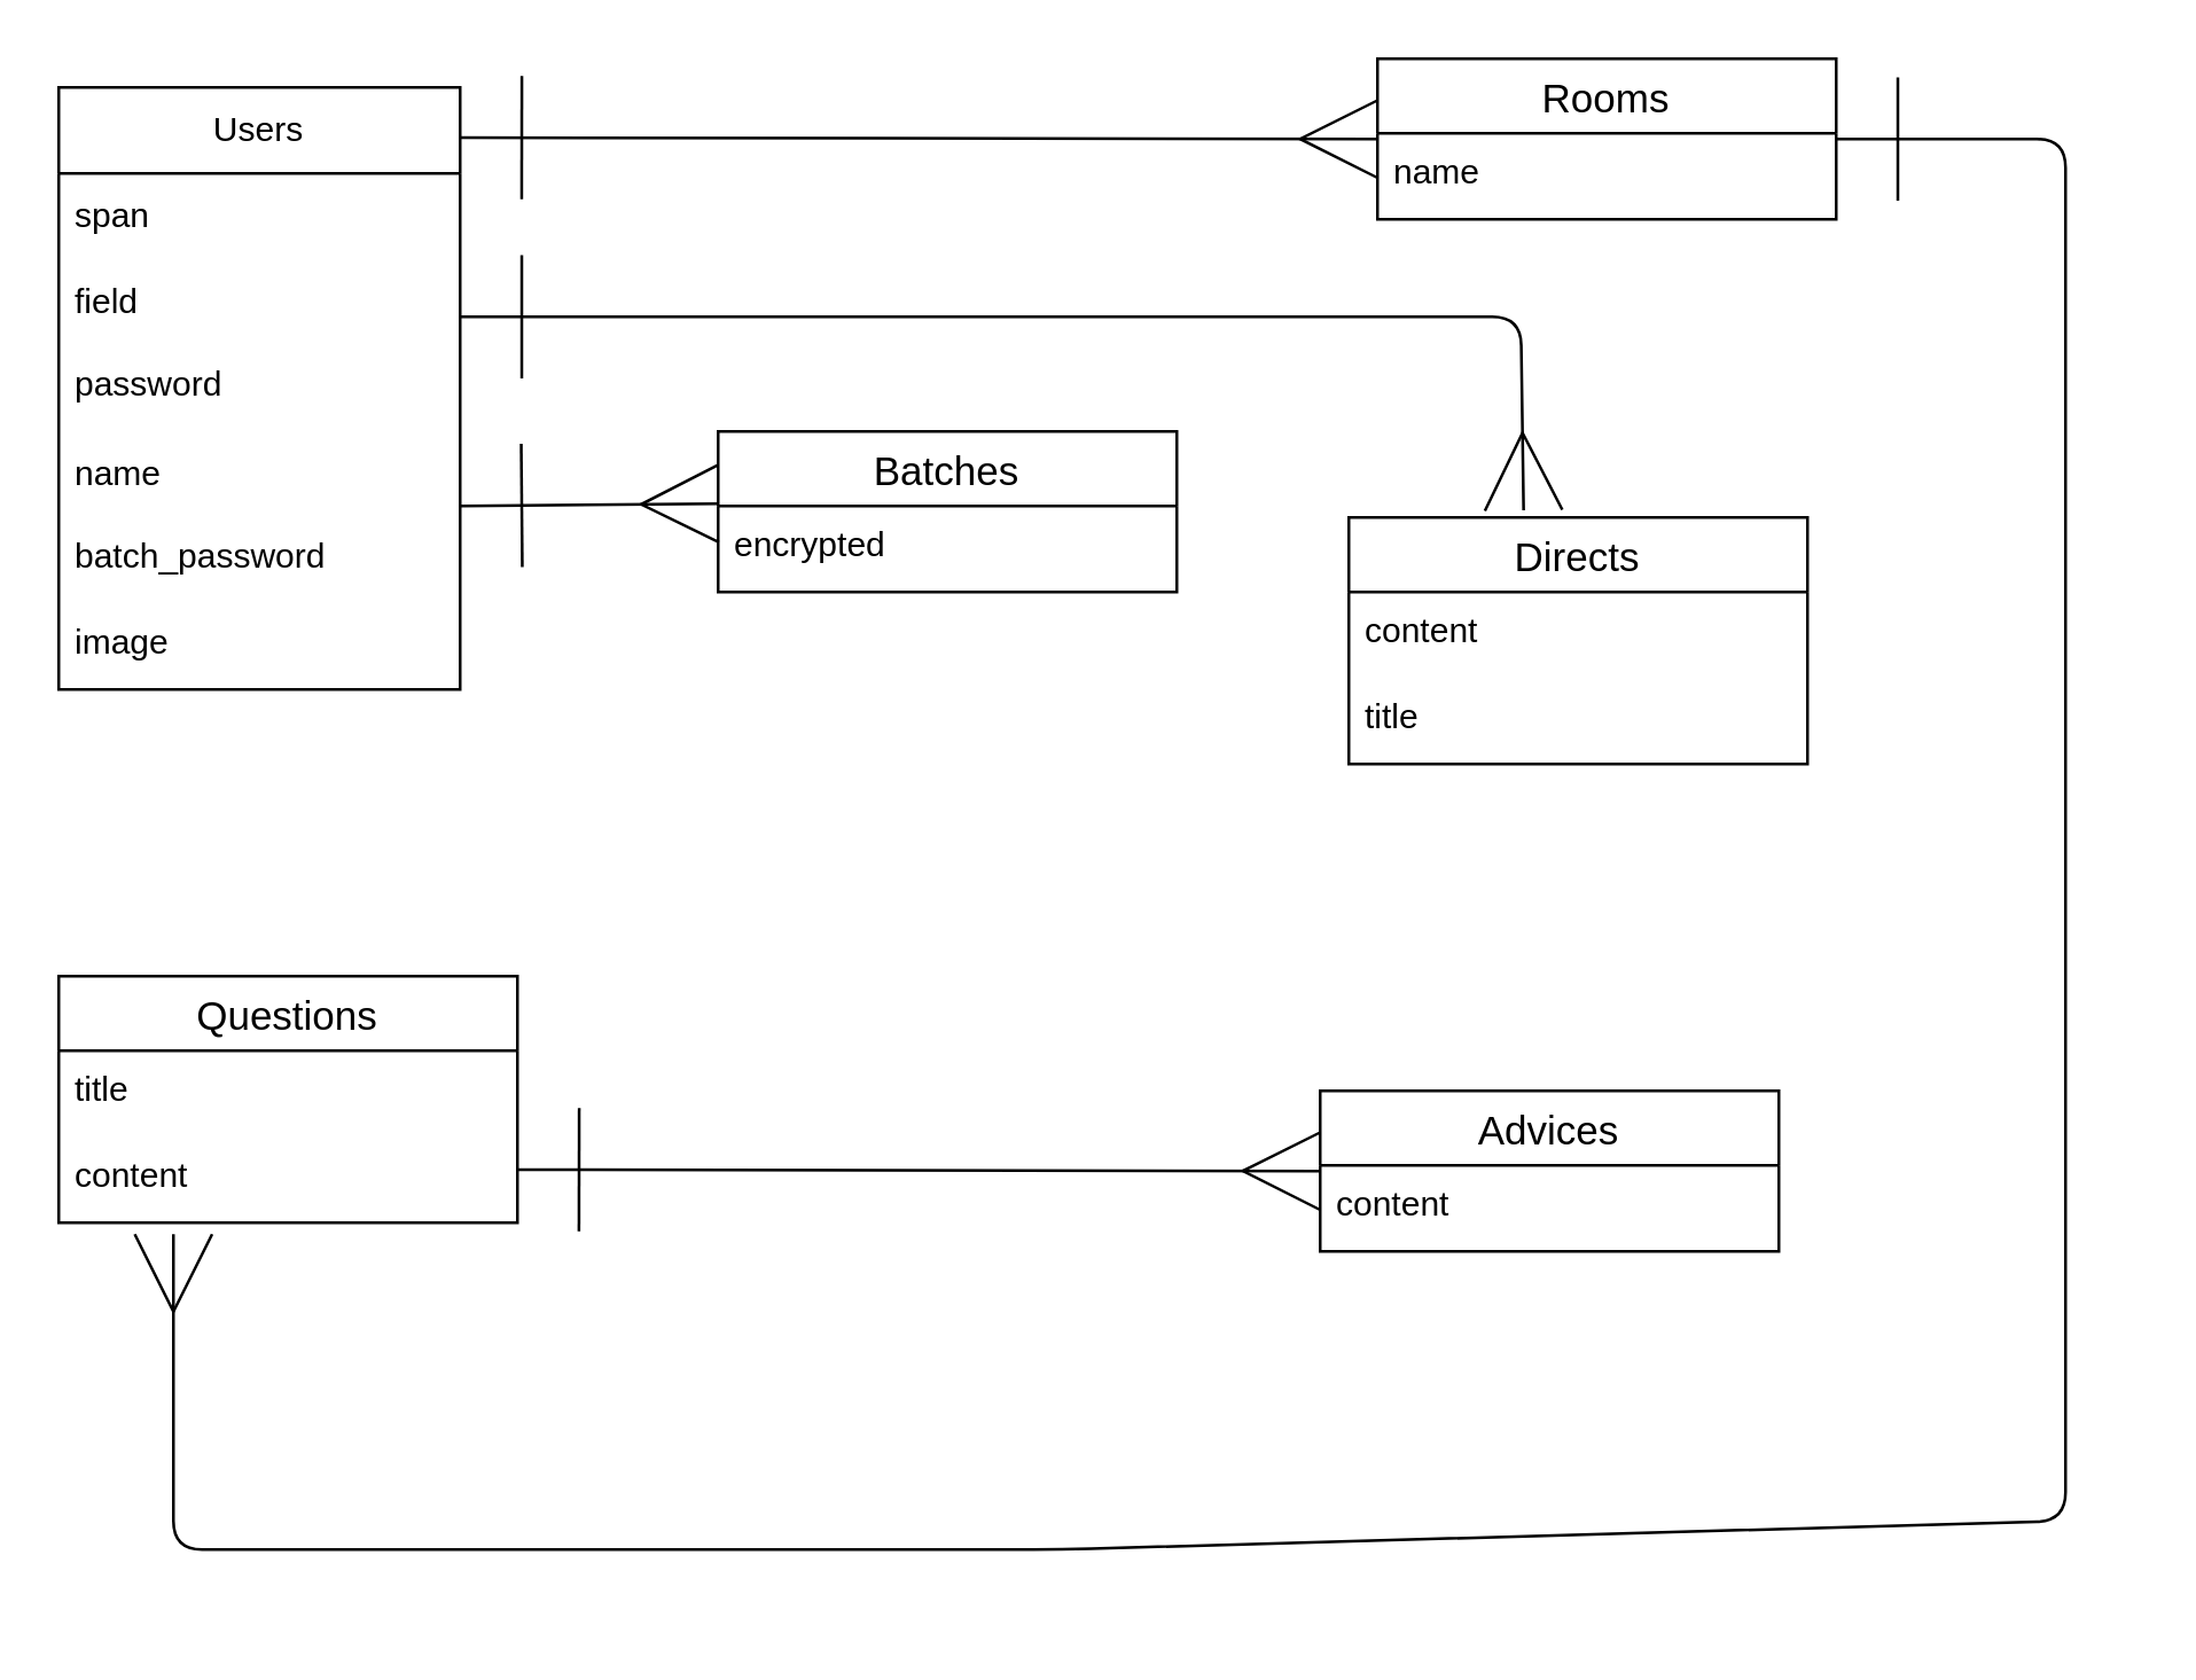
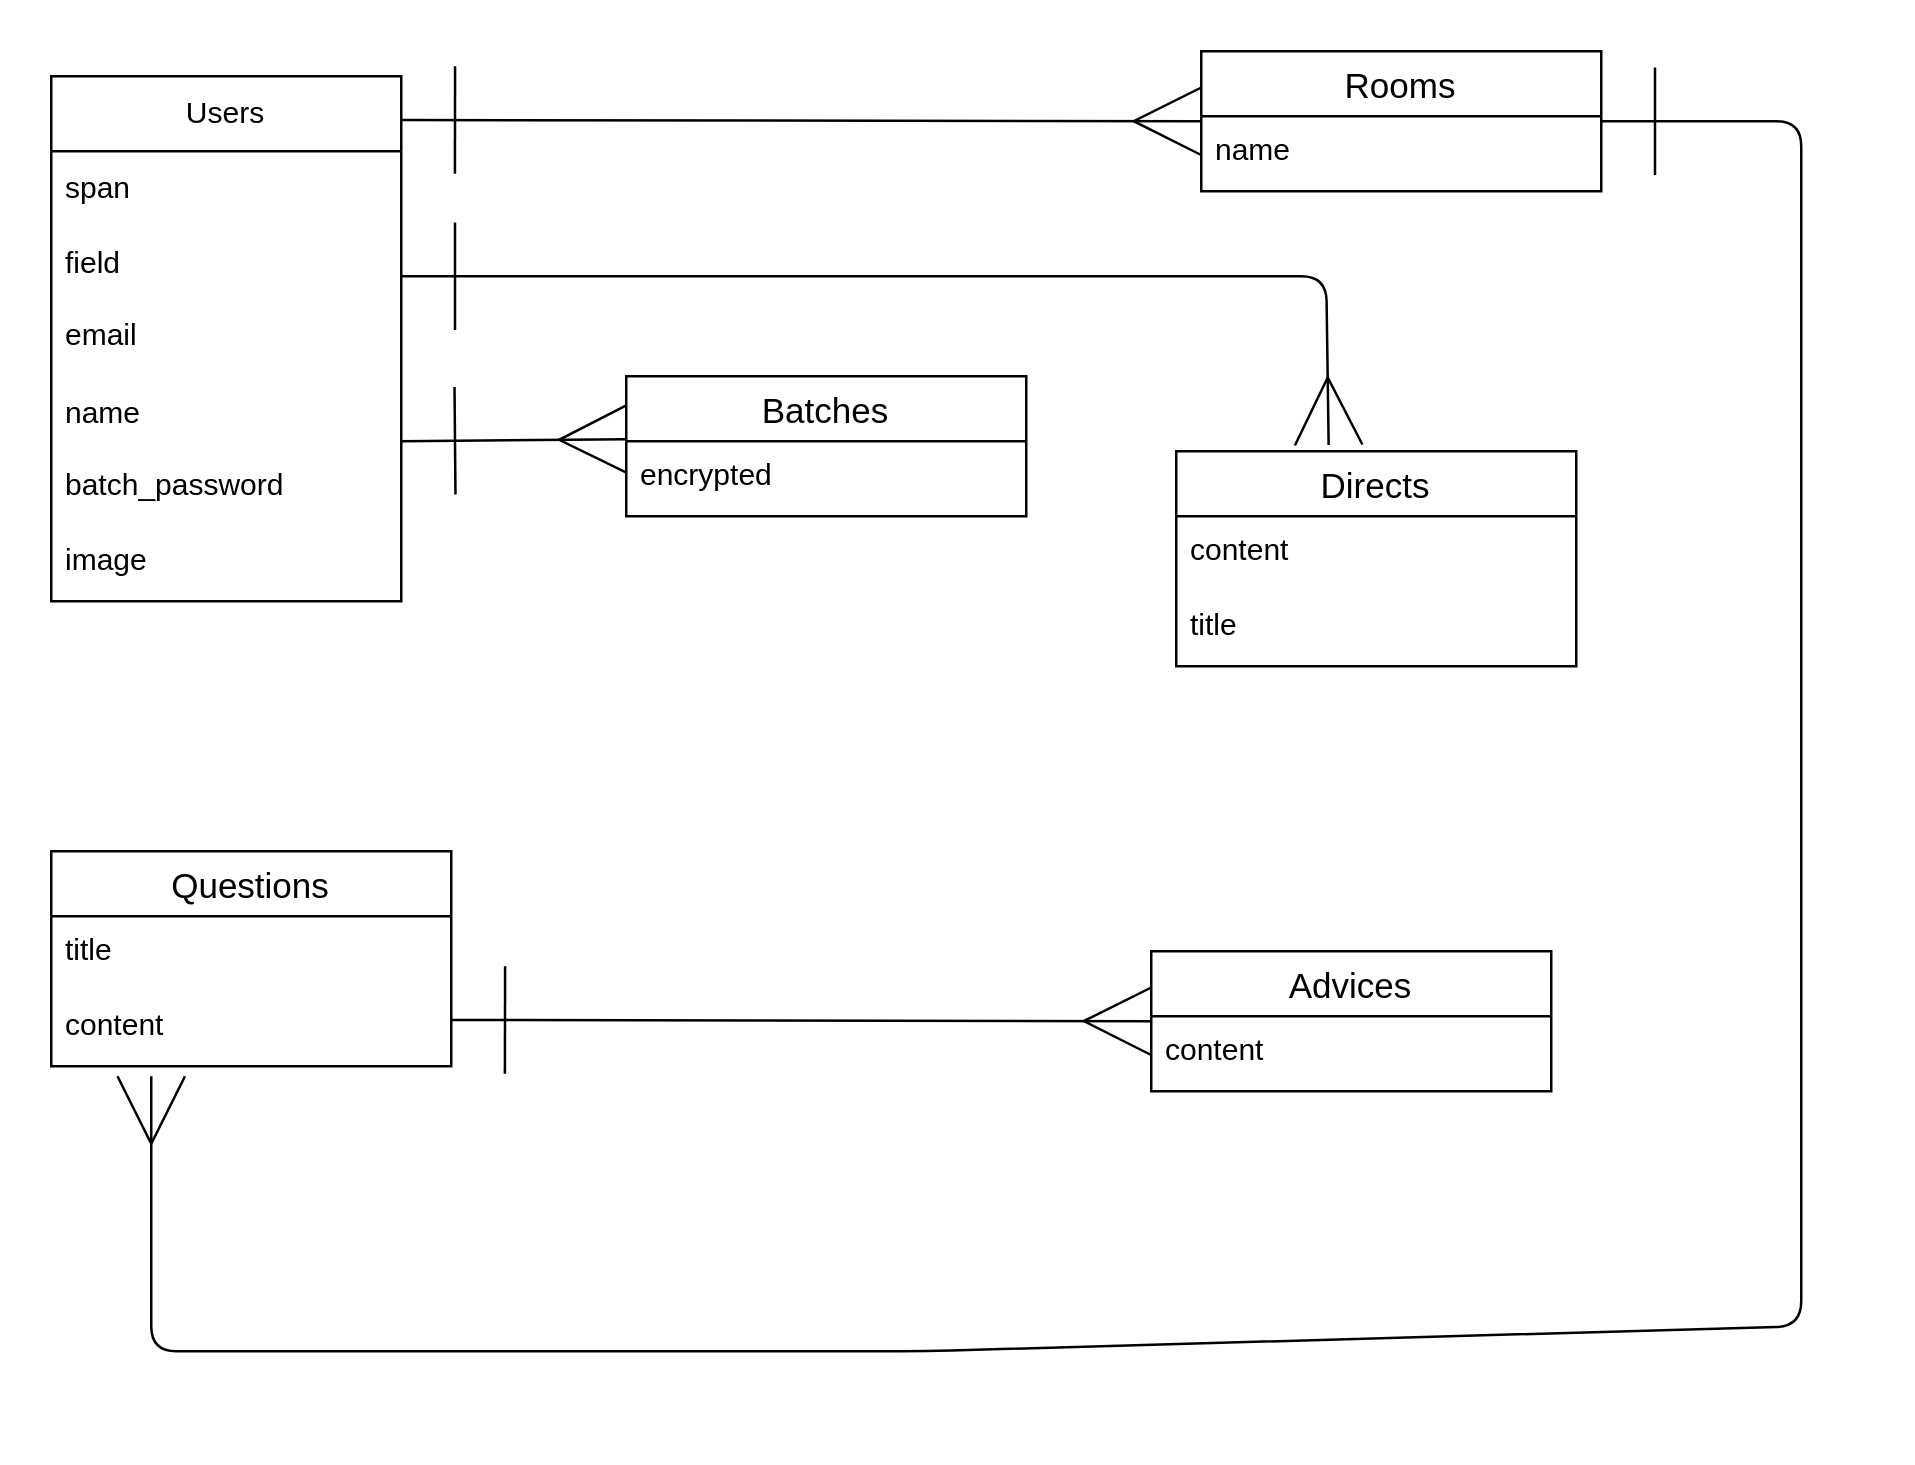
- <mxCell id="5" value="password" style="text;strokeColor=none;fillColor=none;spacingLeft=4;spacingRight=4;overflow=hidden;rotatable=0;points=[[0,0.5],[1,0.5]];portConstraint=eastwest;fontSize=12;" vertex="1" parent="2"><mxGeometry y="90" width="140" height="30" as="geometry" /></mxCell>
+ <mxCell id="5" value="email" style="text;strokeColor=none;fillColor=none;spacingLeft=4;spacingRight=4;overflow=hidden;rotatable=0;points=[[0,0.5],[1,0.5]];portConstraint=eastwest;fontSize=12;" vertex="1" parent="2"><mxGeometry y="90" width="140" height="30" as="geometry" /></mxCell>
